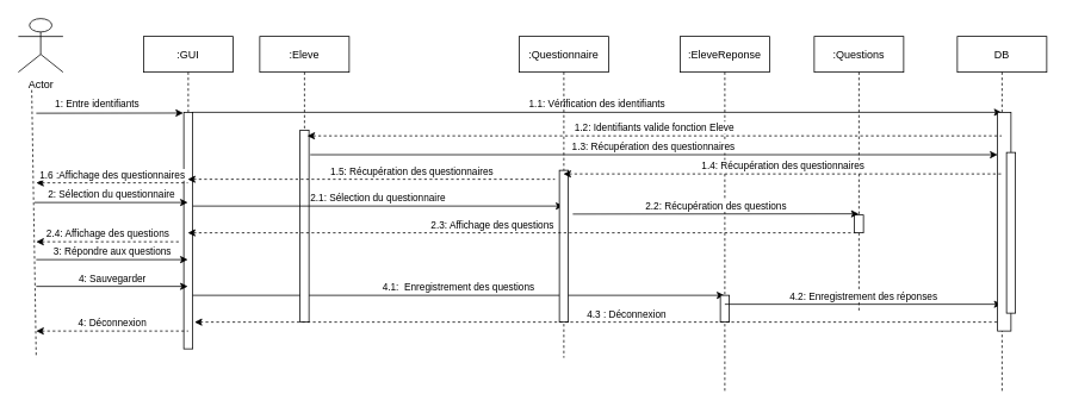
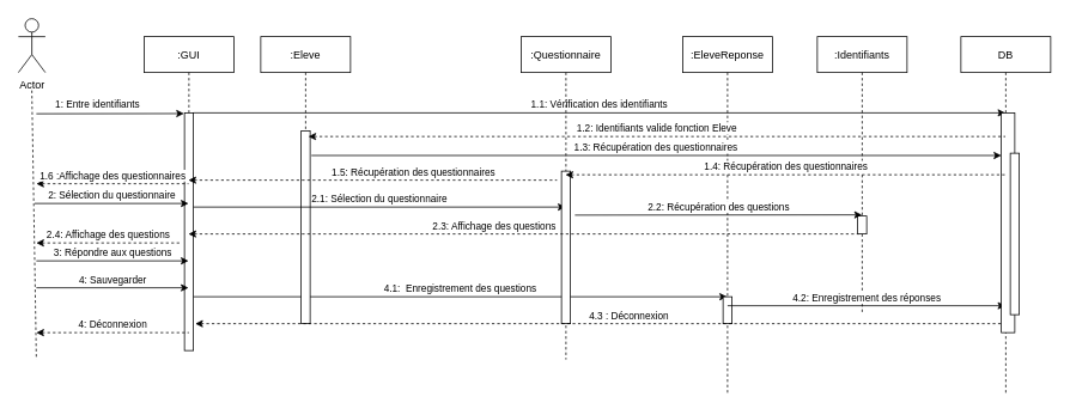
- <mxCell id="13" value="Actor" style="shape=umlActor;verticalLabelPosition=bottom;verticalAlign=top;html=1;outlineConnect=0;" parent="1" vertex="1"><mxGeometry x="20" y="20" width="50" height="60" as="geometry" /></mxCell>
+ <mxCell id="13" value="Actor" style="shape=umlActor;verticalLabelPosition=bottom;verticalAlign=top;html=1;outlineConnect=0;" parent="1" vertex="1"><mxGeometry x="20" y="20" width="30" height="60" as="geometry" /></mxCell>
- <mxCell id="15" value=":Questions" style="shape=umlLifeline;perimeter=lifelinePerimeter;container=1;collapsible=0;recursiveResize=0;rounded=0;shadow=0;strokeWidth=1;" parent="1" vertex="1"><mxGeometry x="910" y="40" width="100" height="310" as="geometry" /></mxCell>
+ <mxCell id="15" value=":Identifiants" style="shape=umlLifeline;perimeter=lifelinePerimeter;container=1;collapsible=0;recursiveResize=0;rounded=0;shadow=0;strokeWidth=1;" parent="1" vertex="1"><mxGeometry x="910" y="40" width="100" height="310" as="geometry" /></mxCell>
